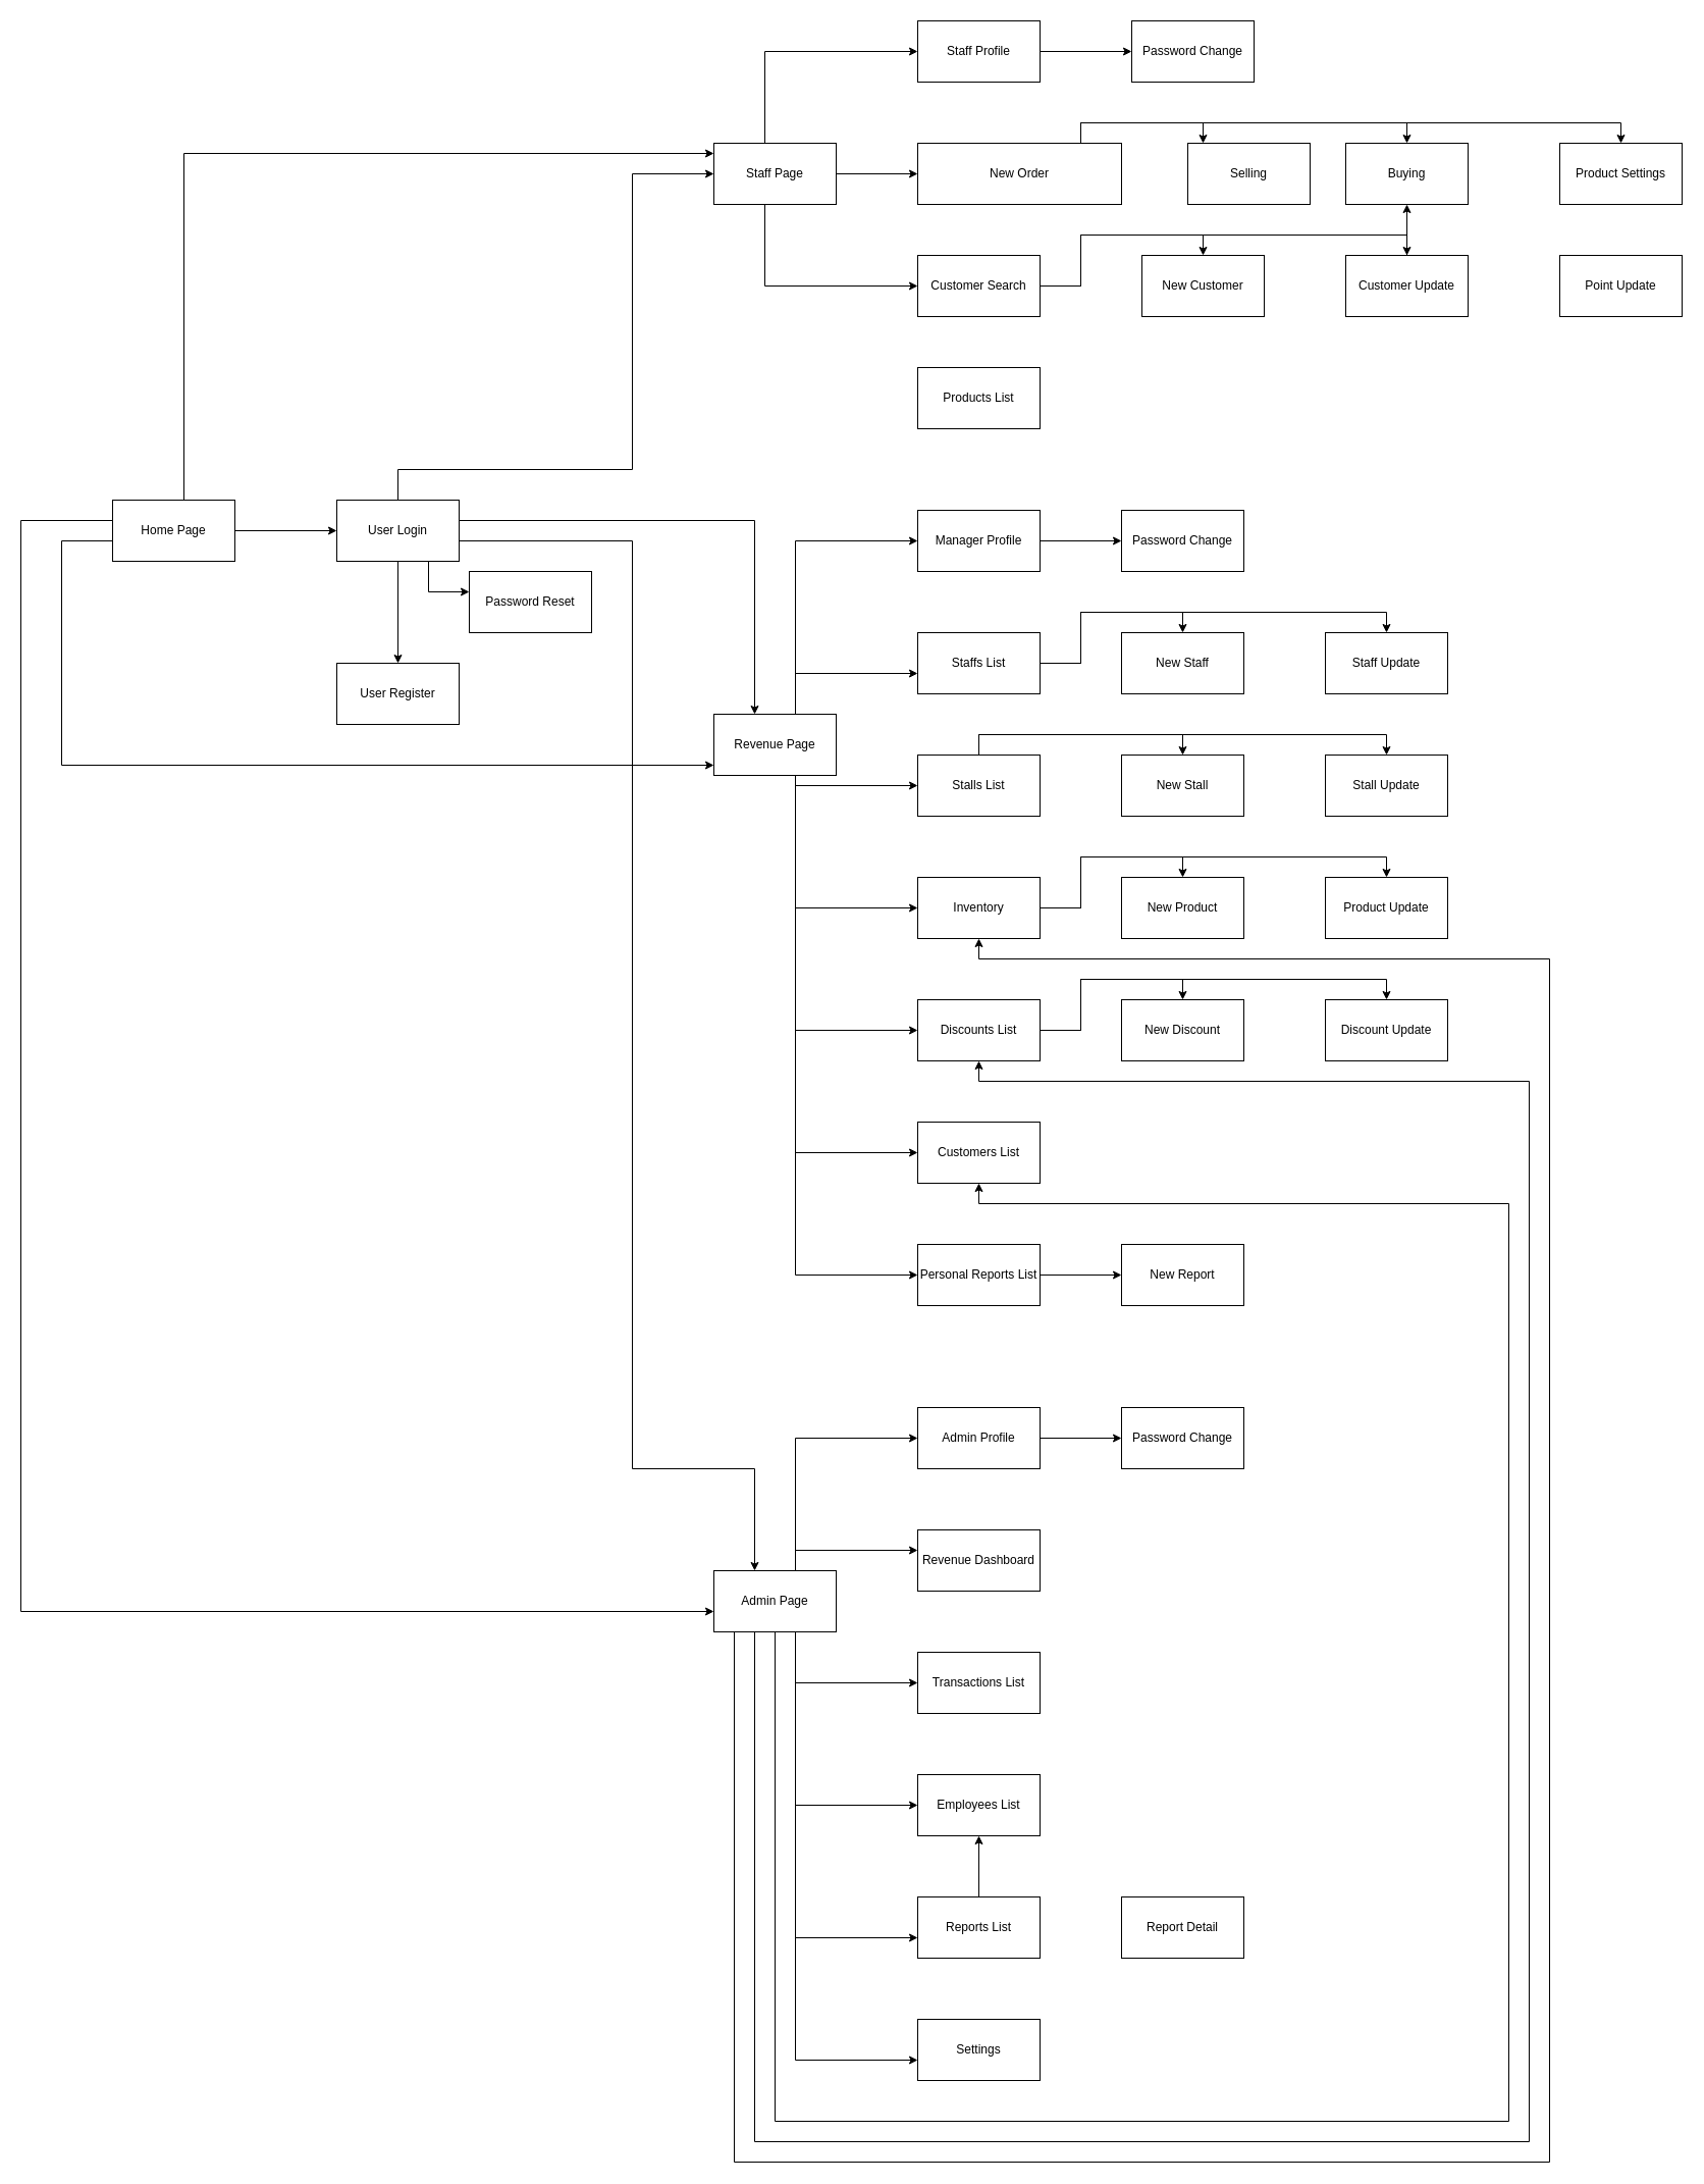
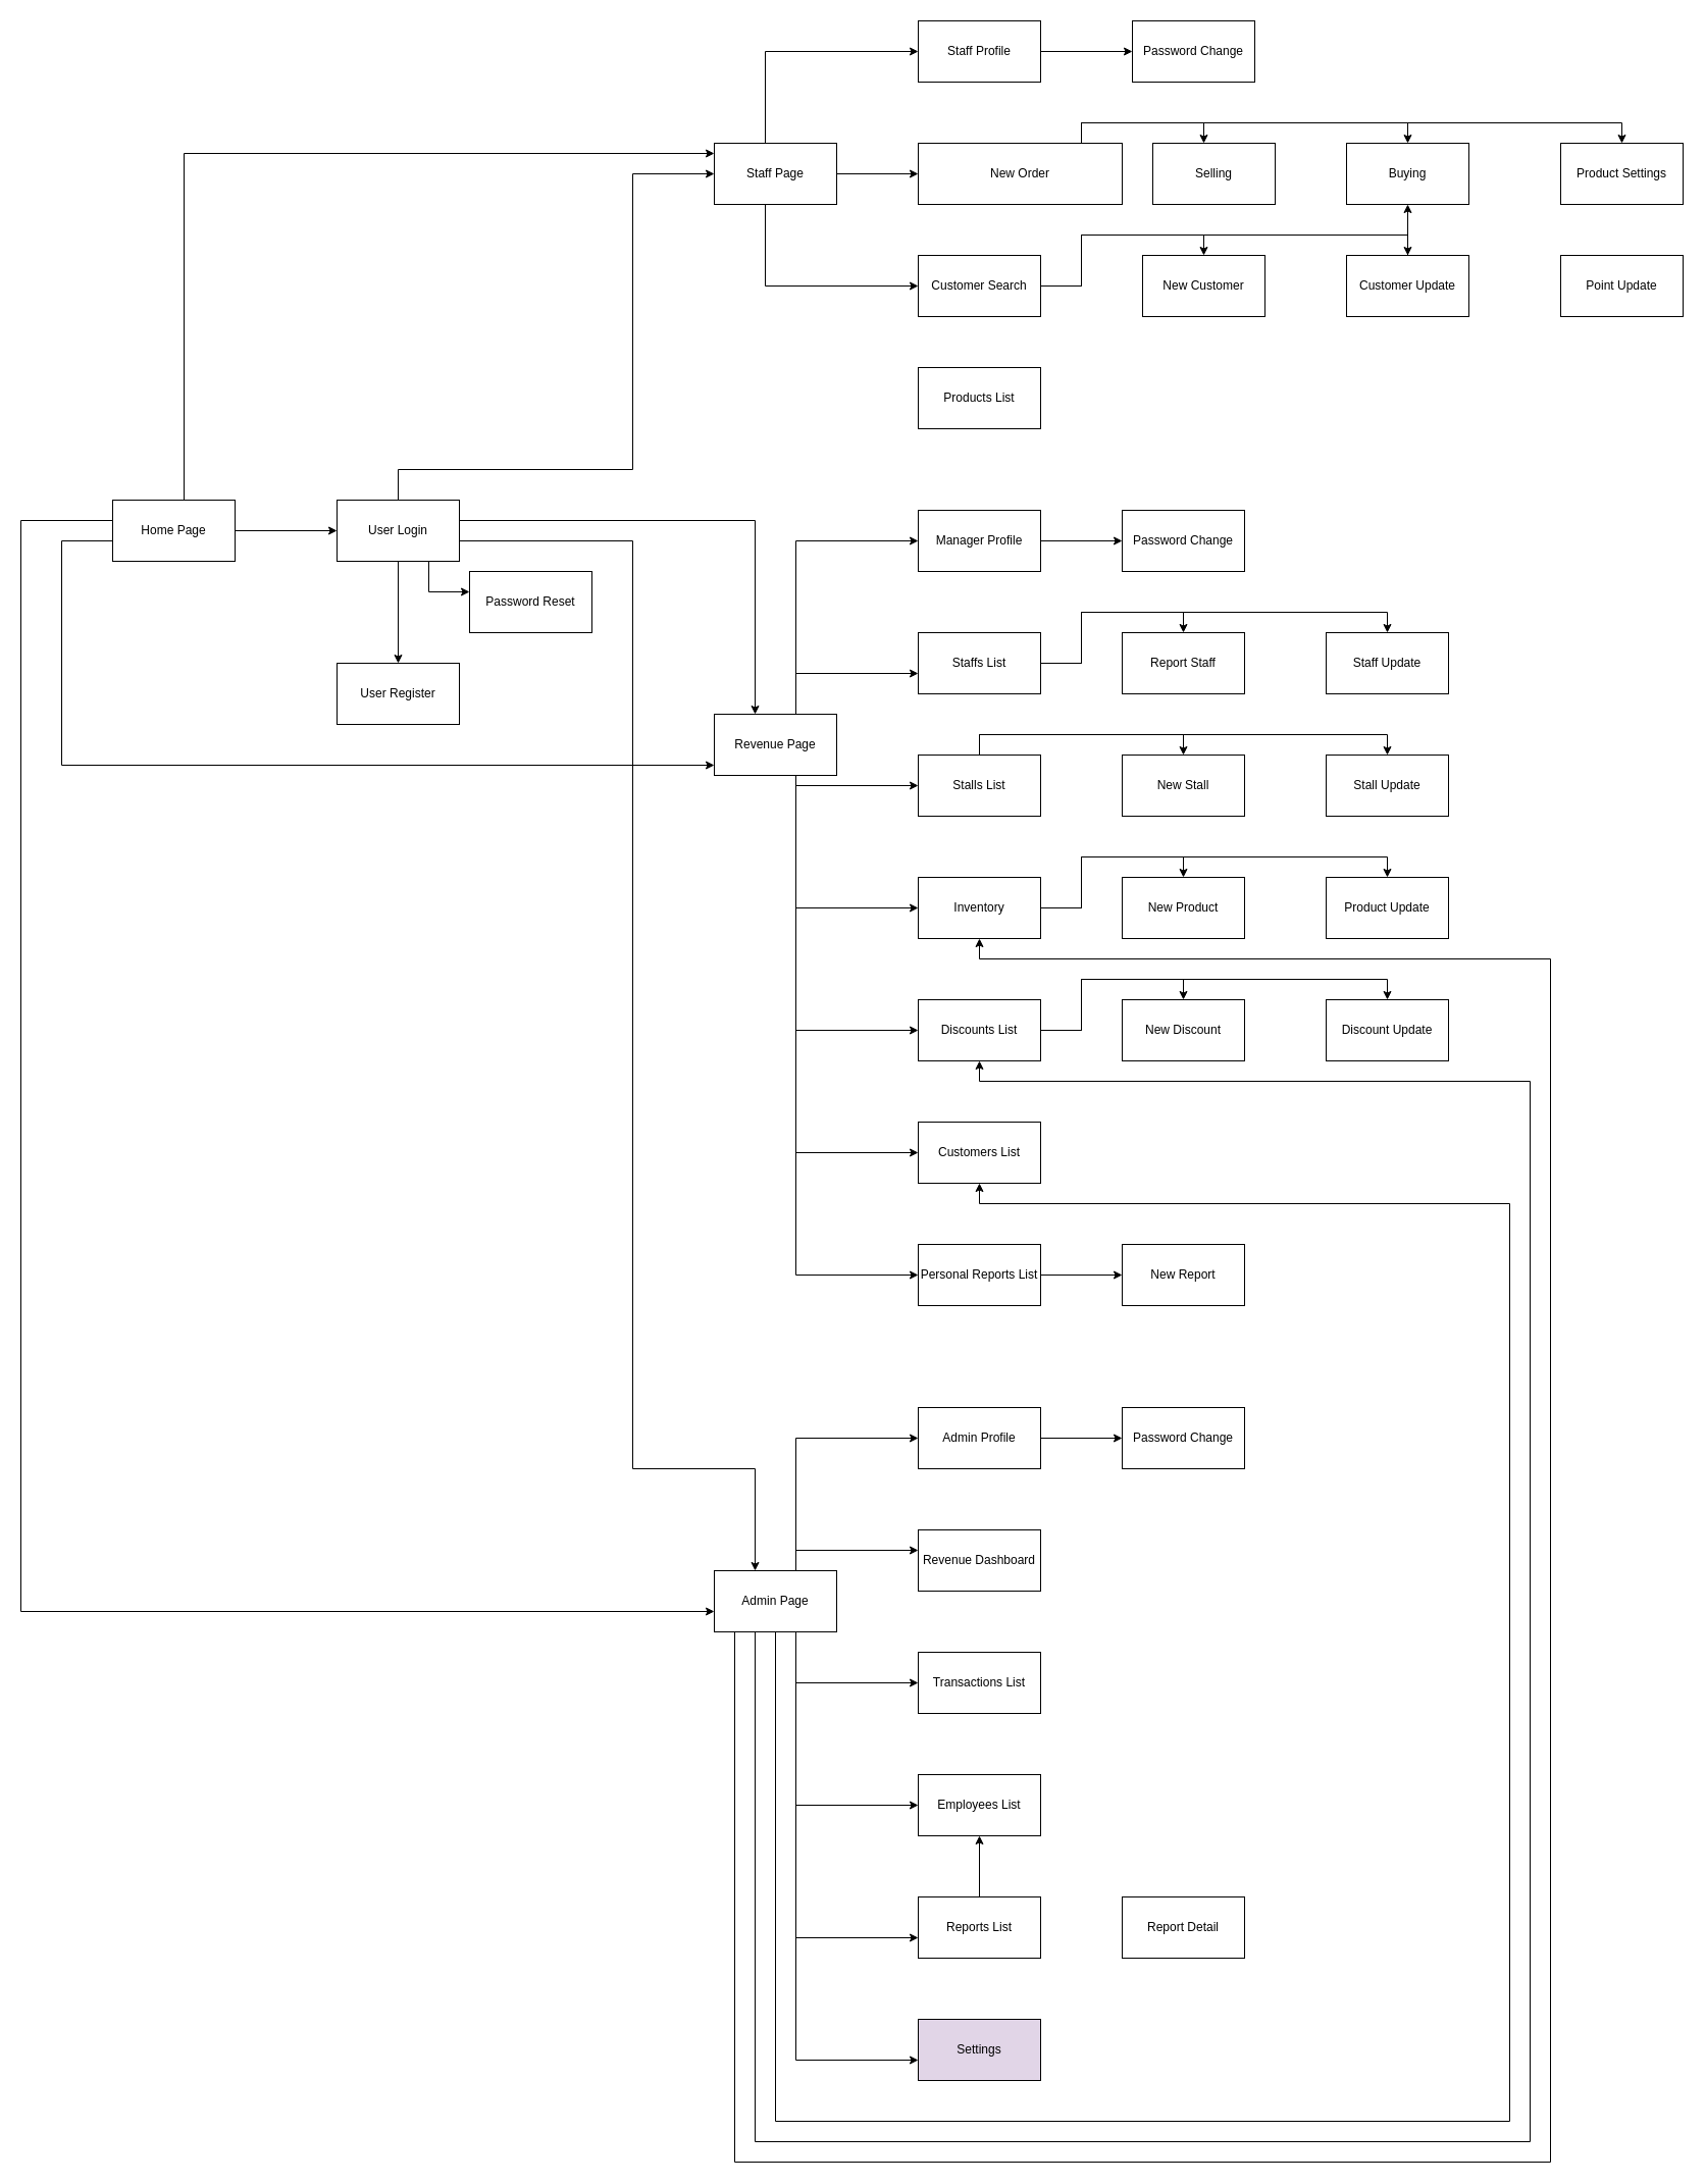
- <mxCell id="28" value="Selling" style="rounded=0;whiteSpace=wrap;html=1;" parent="1" vertex="1"><mxGeometry x="1165" y="140" width="120" height="60" as="geometry" /></mxCell>
+ <mxCell id="28" value="Selling" style="rounded=0;whiteSpace=wrap;html=1;" parent="1" vertex="1"><mxGeometry x="1130" y="140" width="120" height="60" as="geometry" /></mxCell>
- <mxCell id="51" value="New Staff" style="rounded=0;whiteSpace=wrap;html=1;" parent="1" vertex="1"><mxGeometry x="1100" y="620" width="120" height="60" as="geometry" /></mxCell>
+ <mxCell id="51" value="Report Staff" style="rounded=0;whiteSpace=wrap;html=1;" parent="1" vertex="1"><mxGeometry x="1100" y="620" width="120" height="60" as="geometry" /></mxCell>
- <mxCell id="90" value="Settings" style="rounded=0;whiteSpace=wrap;html=1;" parent="1" vertex="1"><mxGeometry x="900" y="1980" width="120" height="60" as="geometry" /></mxCell>
+ <mxCell id="90" value="Settings" style="rounded=0;whiteSpace=wrap;html=1;fillColor=#e1d5e7;" parent="1" vertex="1"><mxGeometry x="900" y="1980" width="120" height="60" as="geometry" /></mxCell>
